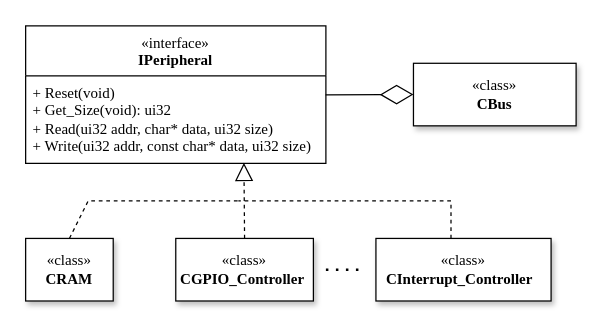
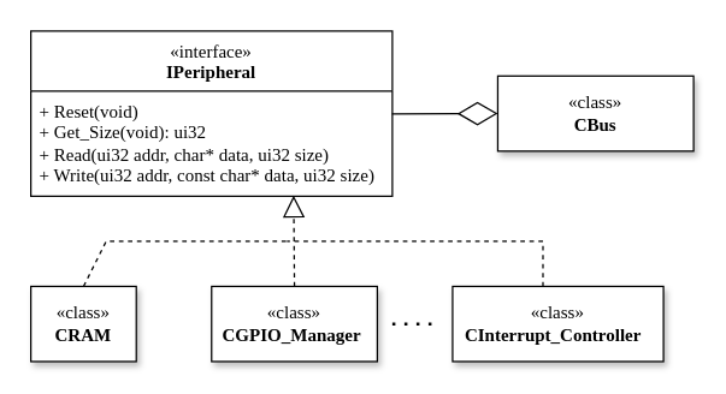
- <mxCell id="4" value="«class»&lt;br&gt;&lt;b&gt;CGPIO_Controller&amp;nbsp;&lt;/b&gt;" style="html=1;whiteSpace=wrap;fontFamily=Computer Modern;shadow=1;" parent="1" vertex="1"><mxGeometry x="140" y="190" width="110" height="50" as="geometry" /></mxCell>
+ <mxCell id="4" value="«class»&lt;br&gt;&lt;b&gt;CGPIO_Manager&amp;nbsp;&lt;/b&gt;" style="html=1;whiteSpace=wrap;fontFamily=Computer Modern;shadow=1;" parent="1" vertex="1"><mxGeometry x="140" y="190" width="110" height="50" as="geometry" /></mxCell>
